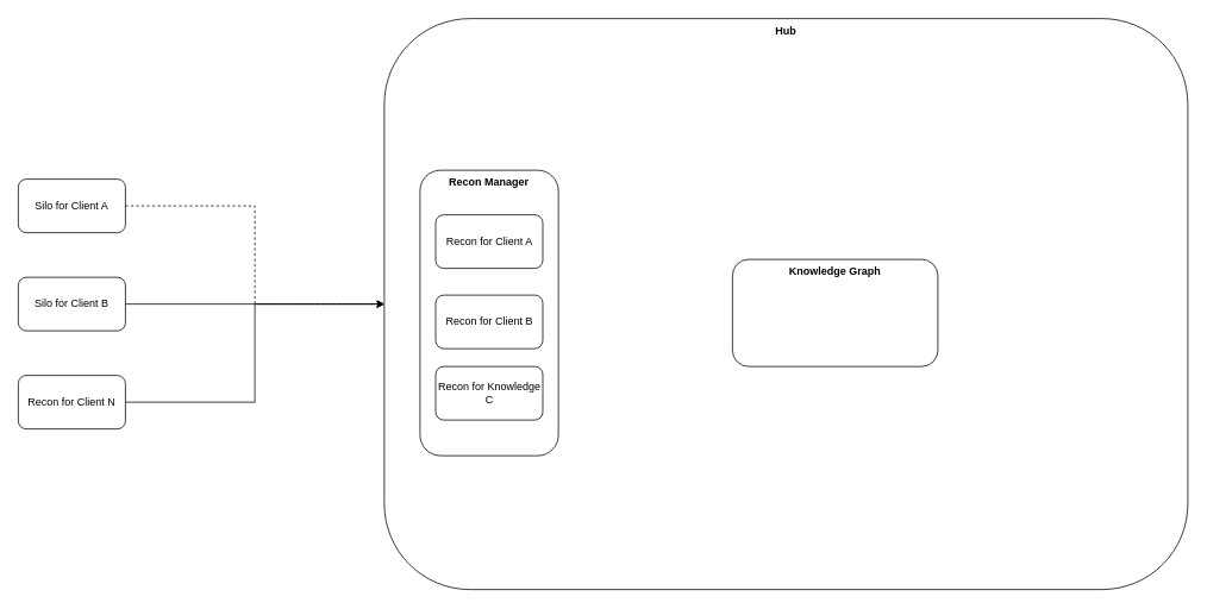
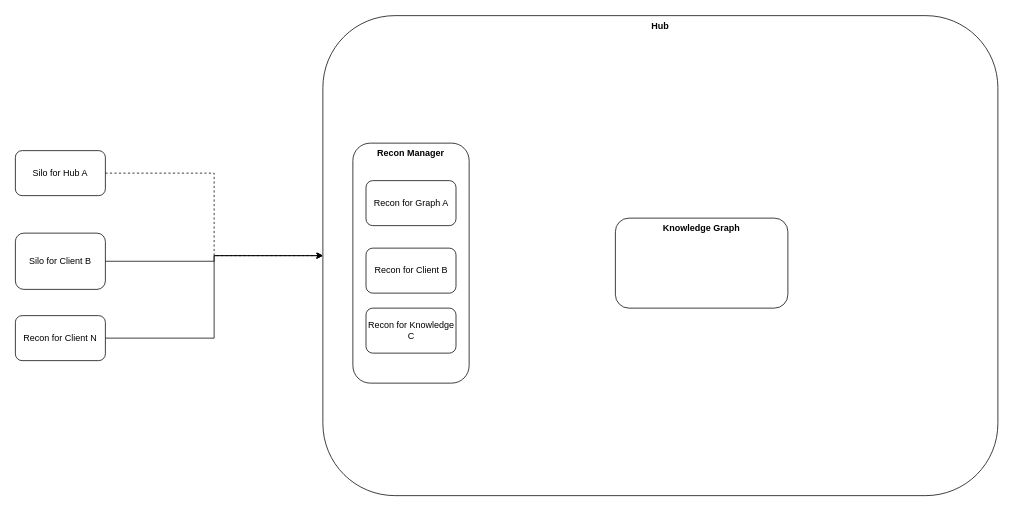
- <mxCell id="3" value="Silo for Client A" style="rounded=1;whiteSpace=wrap;html=1;" vertex="1" parent="1"><mxGeometry x="20" y="200" width="120" height="60" as="geometry" /></mxCell>
+ <mxCell id="3" value="Silo for Hub A" style="rounded=1;whiteSpace=wrap;html=1;" vertex="1" parent="1"><mxGeometry x="20" y="200" width="120" height="60" as="geometry" /></mxCell>
- <mxCell id="12" value="Recon for Client A" style="rounded=1;whiteSpace=wrap;html=1;" vertex="1" parent="10"><mxGeometry x="17.5" y="50" width="120" height="60" as="geometry" /></mxCell>
+ <mxCell id="12" value="Recon for Graph A" style="rounded=1;whiteSpace=wrap;html=1;" vertex="1" parent="10"><mxGeometry x="17.5" y="50" width="120" height="60" as="geometry" /></mxCell>
- <mxCell id="5" value="Silo for Client B" style="rounded=1;whiteSpace=wrap;html=1;" vertex="1" parent="1"><mxGeometry x="20" y="310" width="120" height="60" as="geometry" /></mxCell>
+ <mxCell id="5" value="Silo for Client B" style="rounded=1;whiteSpace=wrap;html=1;" vertex="1" parent="1"><mxGeometry x="20" y="310" width="120" height="75" as="geometry" /></mxCell>
